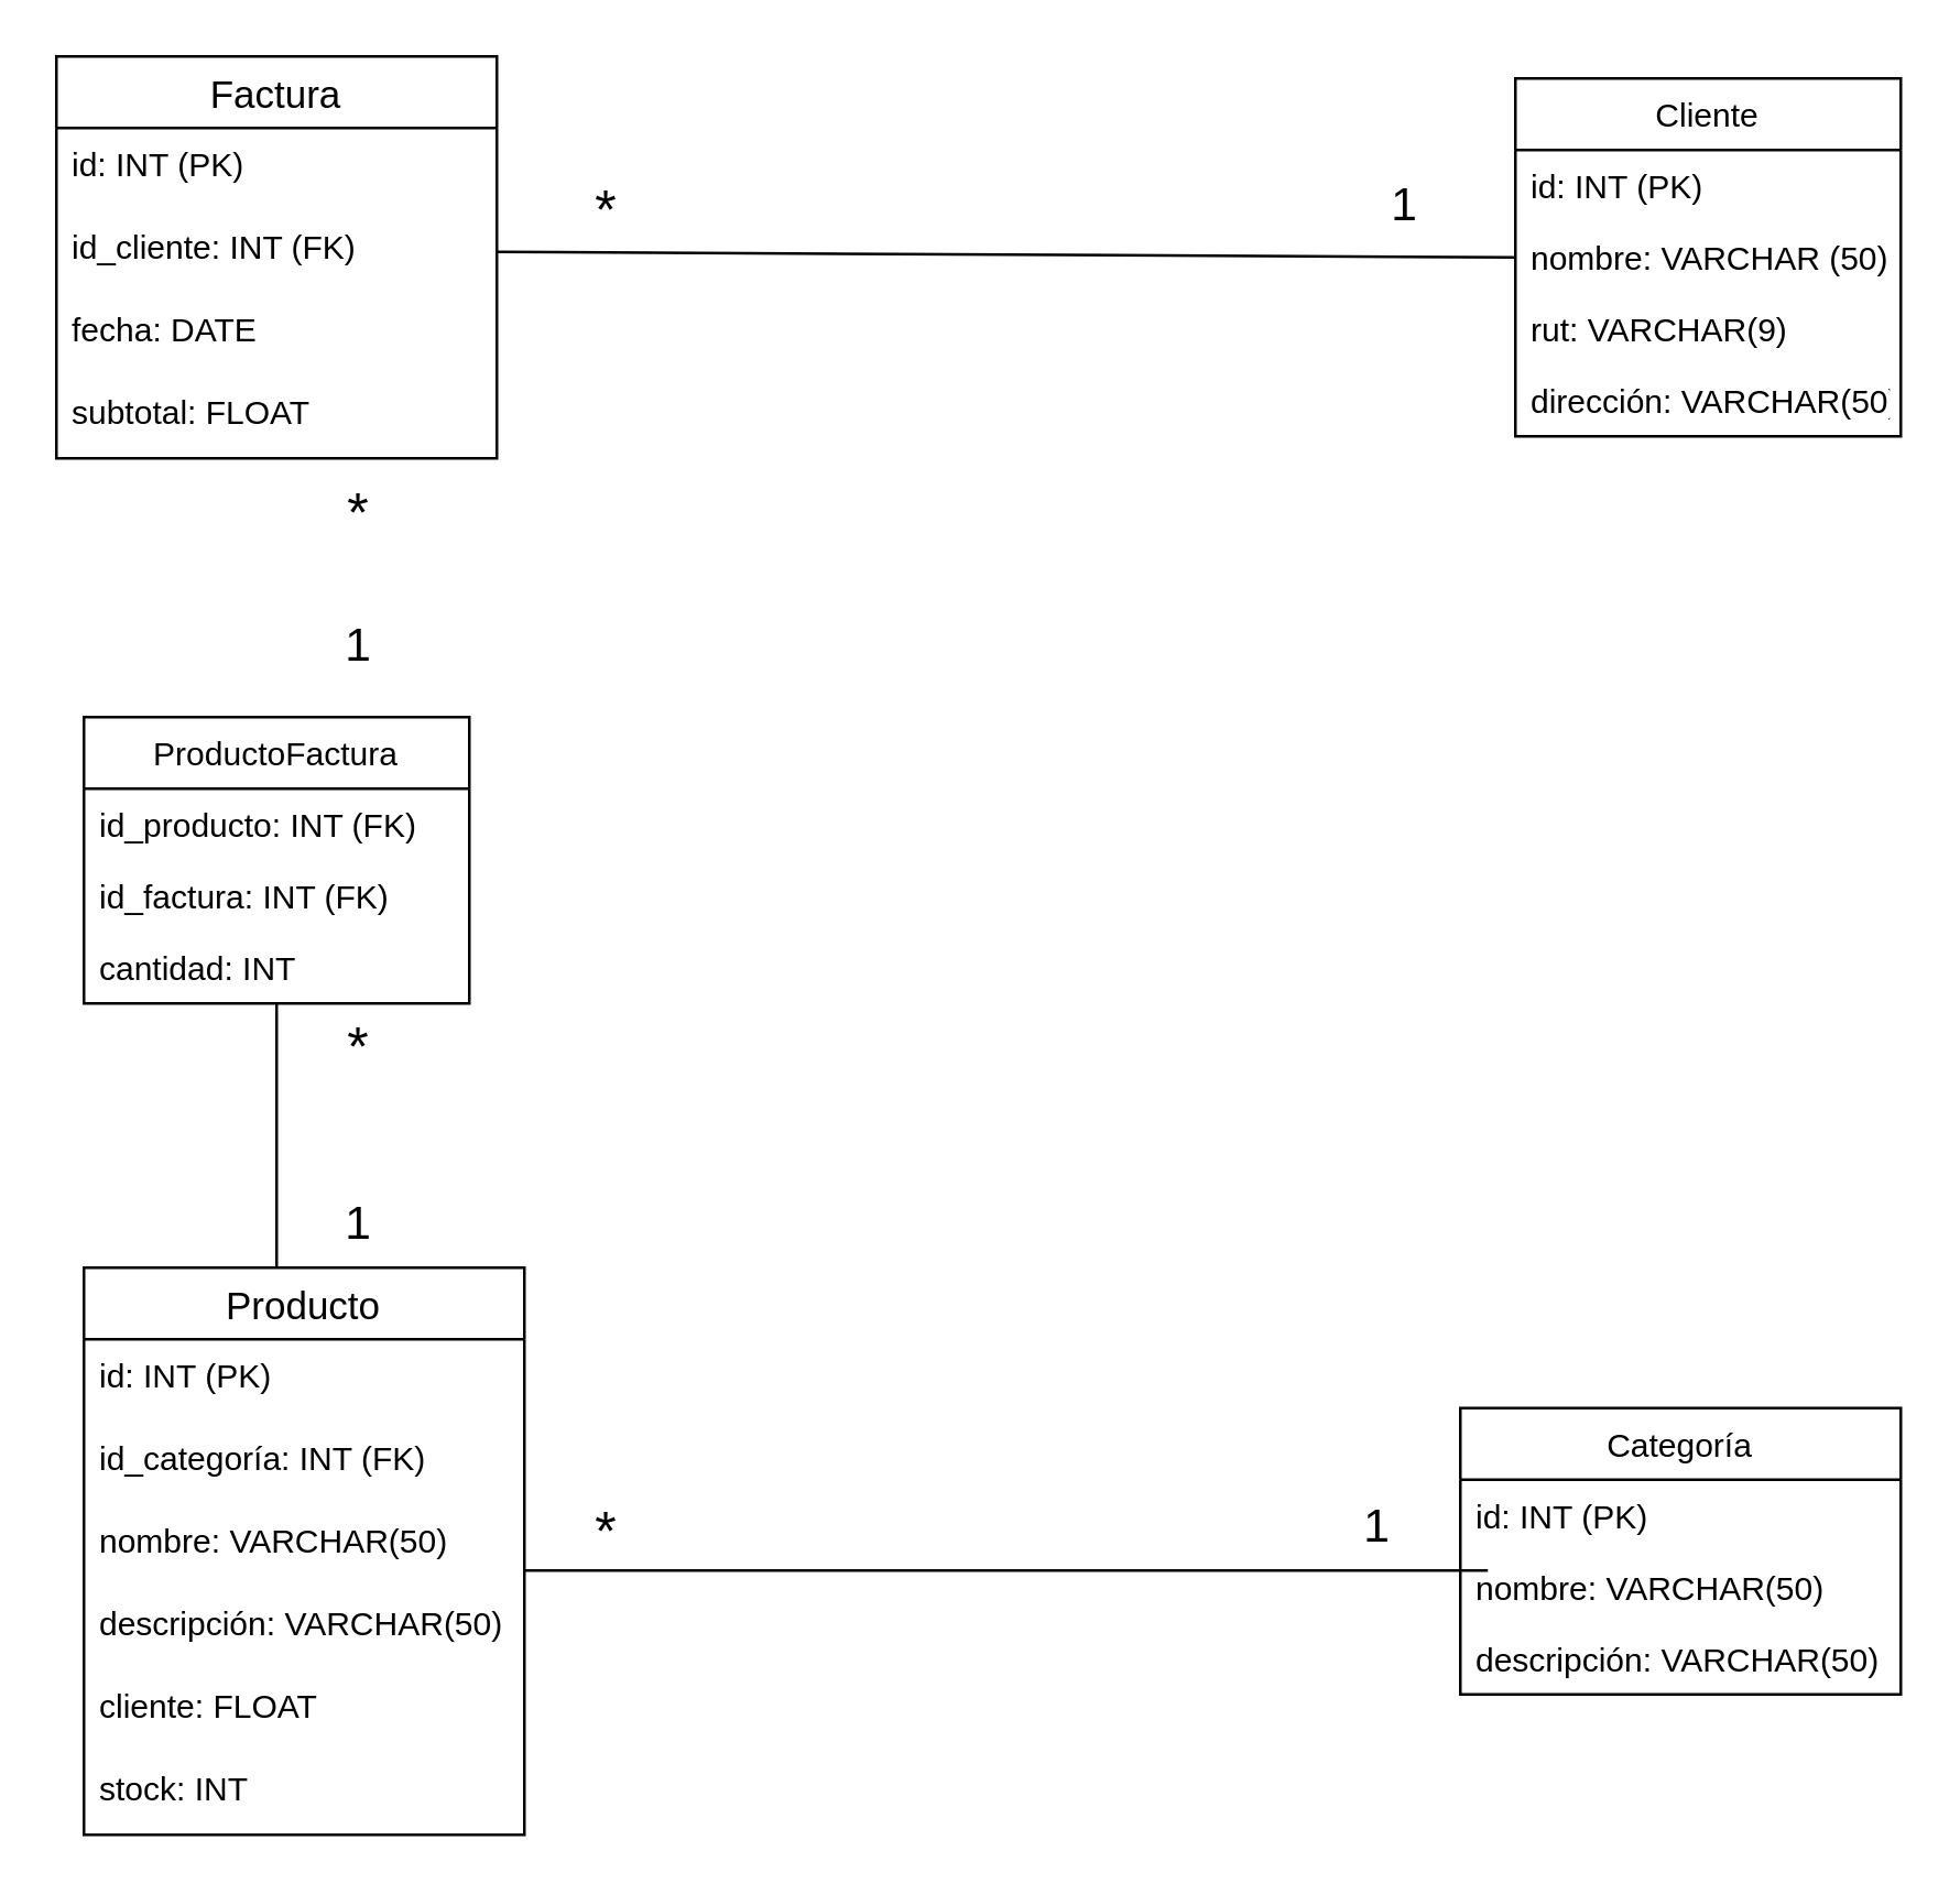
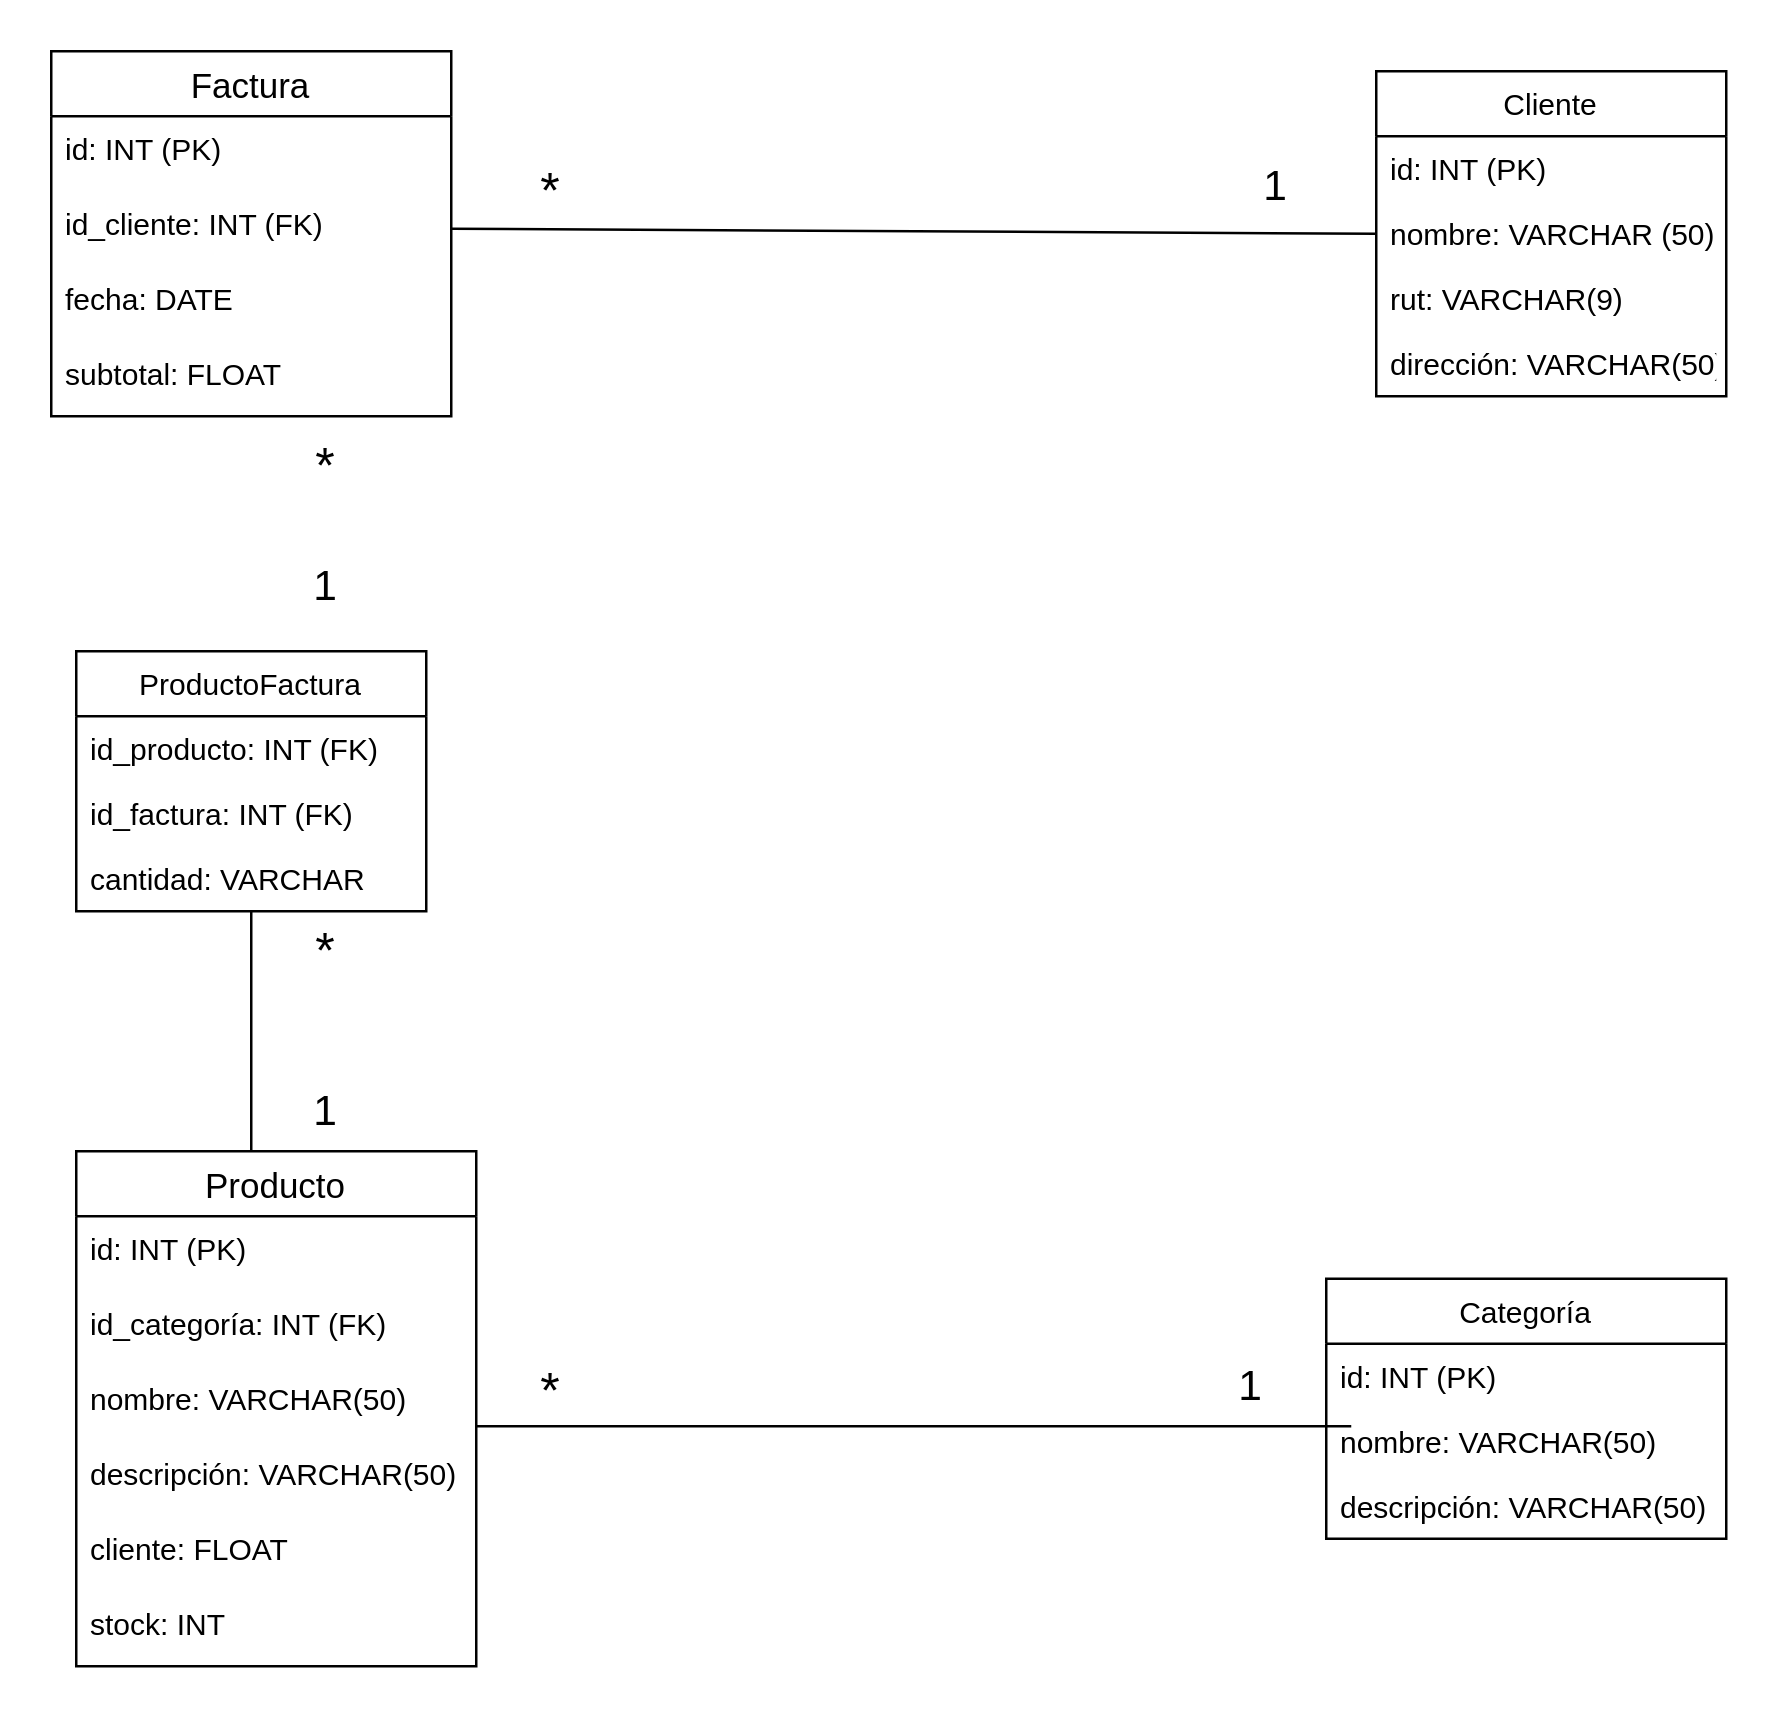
- <mxCell id="34" value="cantidad: INT" style="text;strokeColor=none;fillColor=none;align=left;verticalAlign=top;spacingLeft=4;spacingRight=4;overflow=hidden;rotatable=0;points=[[0,0.5],[1,0.5]];portConstraint=eastwest;" parent="31" vertex="1"><mxGeometry y="78" width="140" height="26" as="geometry" /></mxCell>
+ <mxCell id="34" value="cantidad: VARCHAR" style="text;strokeColor=none;fillColor=none;align=left;verticalAlign=top;spacingLeft=4;spacingRight=4;overflow=hidden;rotatable=0;points=[[0,0.5],[1,0.5]];portConstraint=eastwest;" parent="31" vertex="1"><mxGeometry y="78" width="140" height="26" as="geometry" /></mxCell>
